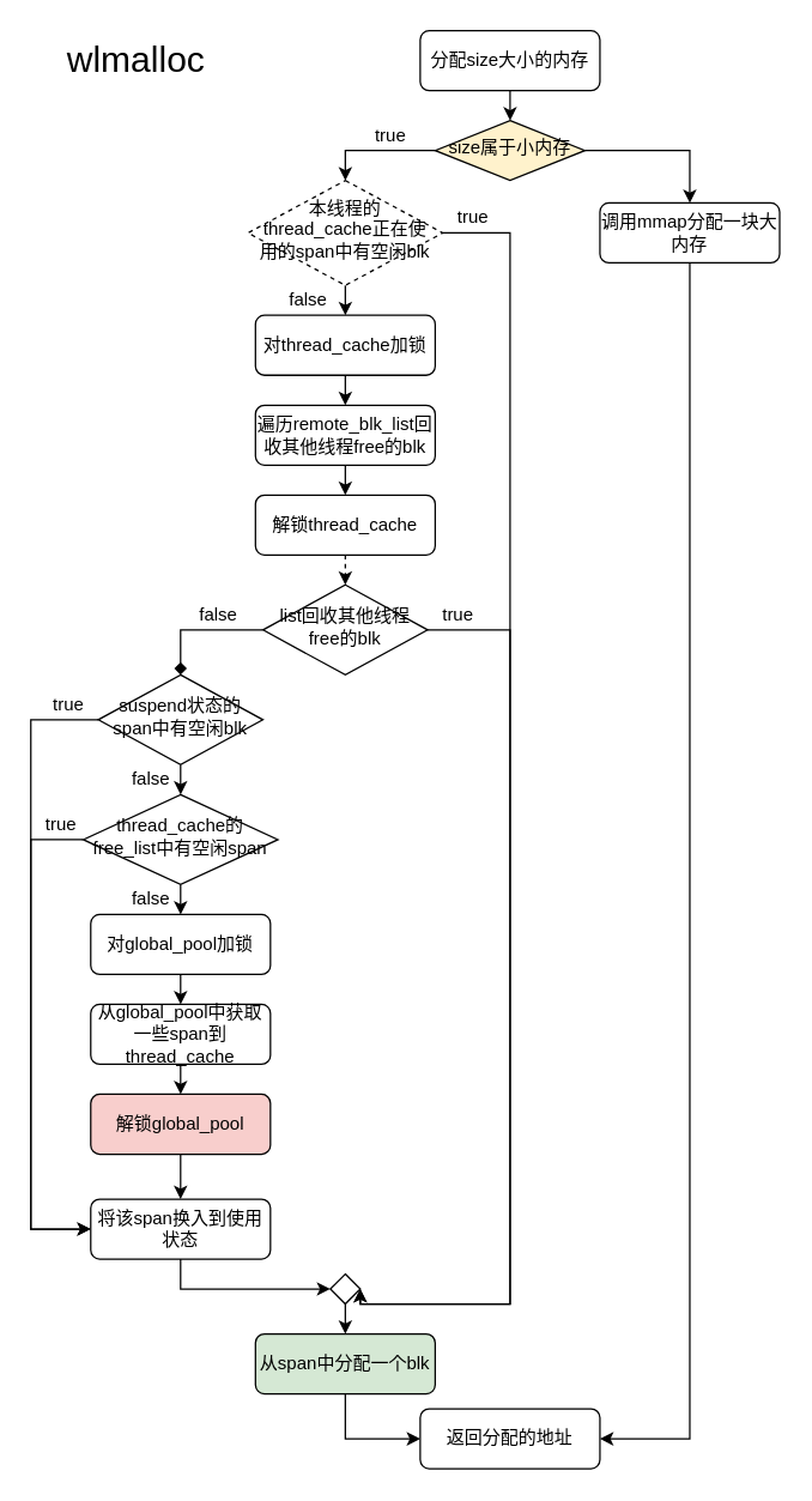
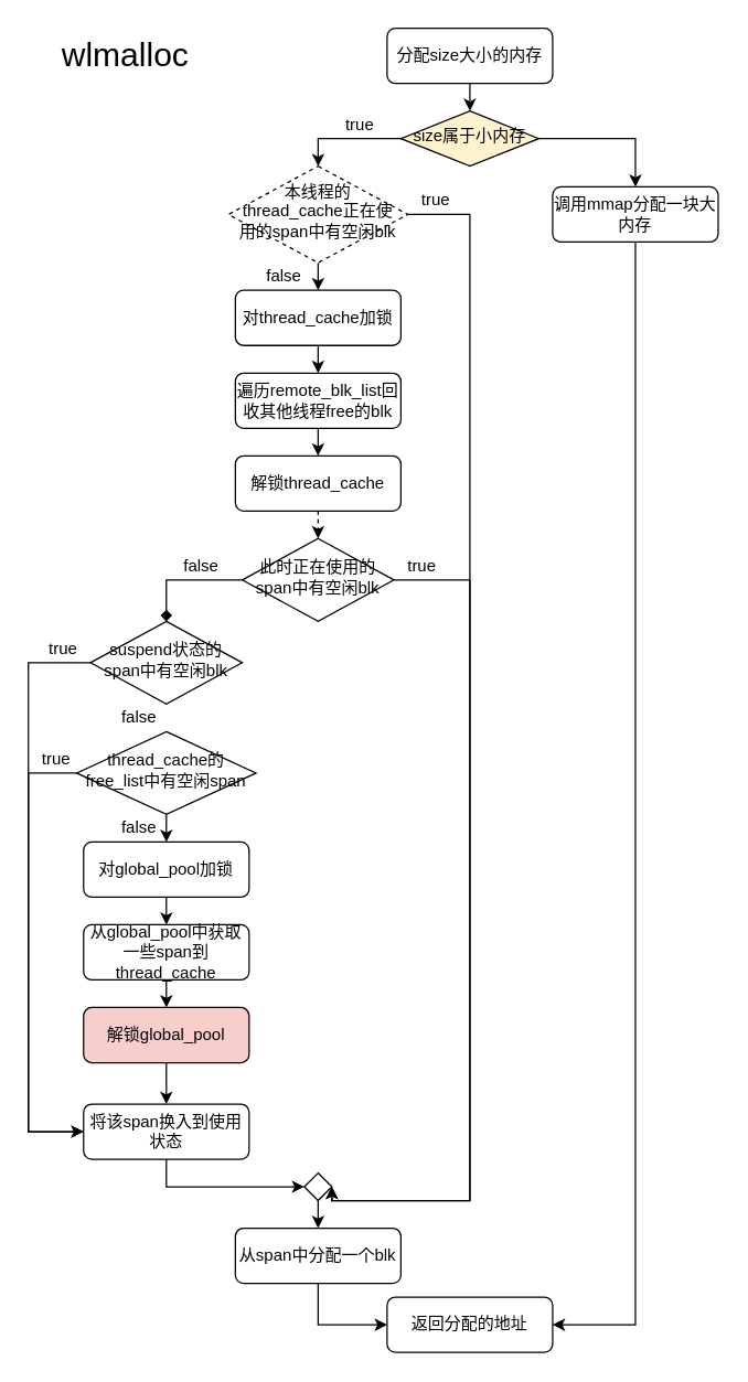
- <mxCell id="16" value="list回收其他线程free的blk" style="rhombus;whiteSpace=wrap;html=1;shadow=0;fontFamily=Helvetica;fontSize=12;align=center;strokeWidth=1;spacing=6;spacingTop=-4;" parent="1" vertex="1"><mxGeometry x="175" y="390" width="110" height="60" as="geometry" /></mxCell>
+ <mxCell id="16" value="此时正在使用的span中有空闲blk" style="rhombus;whiteSpace=wrap;html=1;shadow=0;fontFamily=Helvetica;fontSize=12;align=center;strokeWidth=1;spacing=6;spacingTop=-4;" parent="1" vertex="1"><mxGeometry x="175" y="390" width="110" height="60" as="geometry" /></mxCell>
- <mxCell id="8" style="edgeStyle=orthogonalEdgeStyle;rounded=0;orthogonalLoop=1;jettySize=auto;html=1;exitX=0.5;exitY=1;exitDx=0;exitDy=0;entryX=0.5;entryY=0;entryDx=0;entryDy=0;" parent="1" source="10" target="13" edge="1"><mxGeometry relative="1" as="geometry" /></mxCell>
- <mxCell id="32" value="从span中分配一个blk" style="rounded=1;whiteSpace=wrap;html=1;fontSize=12;glass=0;strokeWidth=1;shadow=0;fillColor=#d5e8d4;" parent="1" vertex="1"><mxGeometry x="170" y="890" width="120" height="40" as="geometry" /></mxCell>
+ <mxCell id="32" value="从span中分配一个blk" style="rounded=1;whiteSpace=wrap;html=1;fontSize=12;glass=0;strokeWidth=1;shadow=0;" parent="1" vertex="1"><mxGeometry x="170" y="890" width="120" height="40" as="geometry" /></mxCell>
